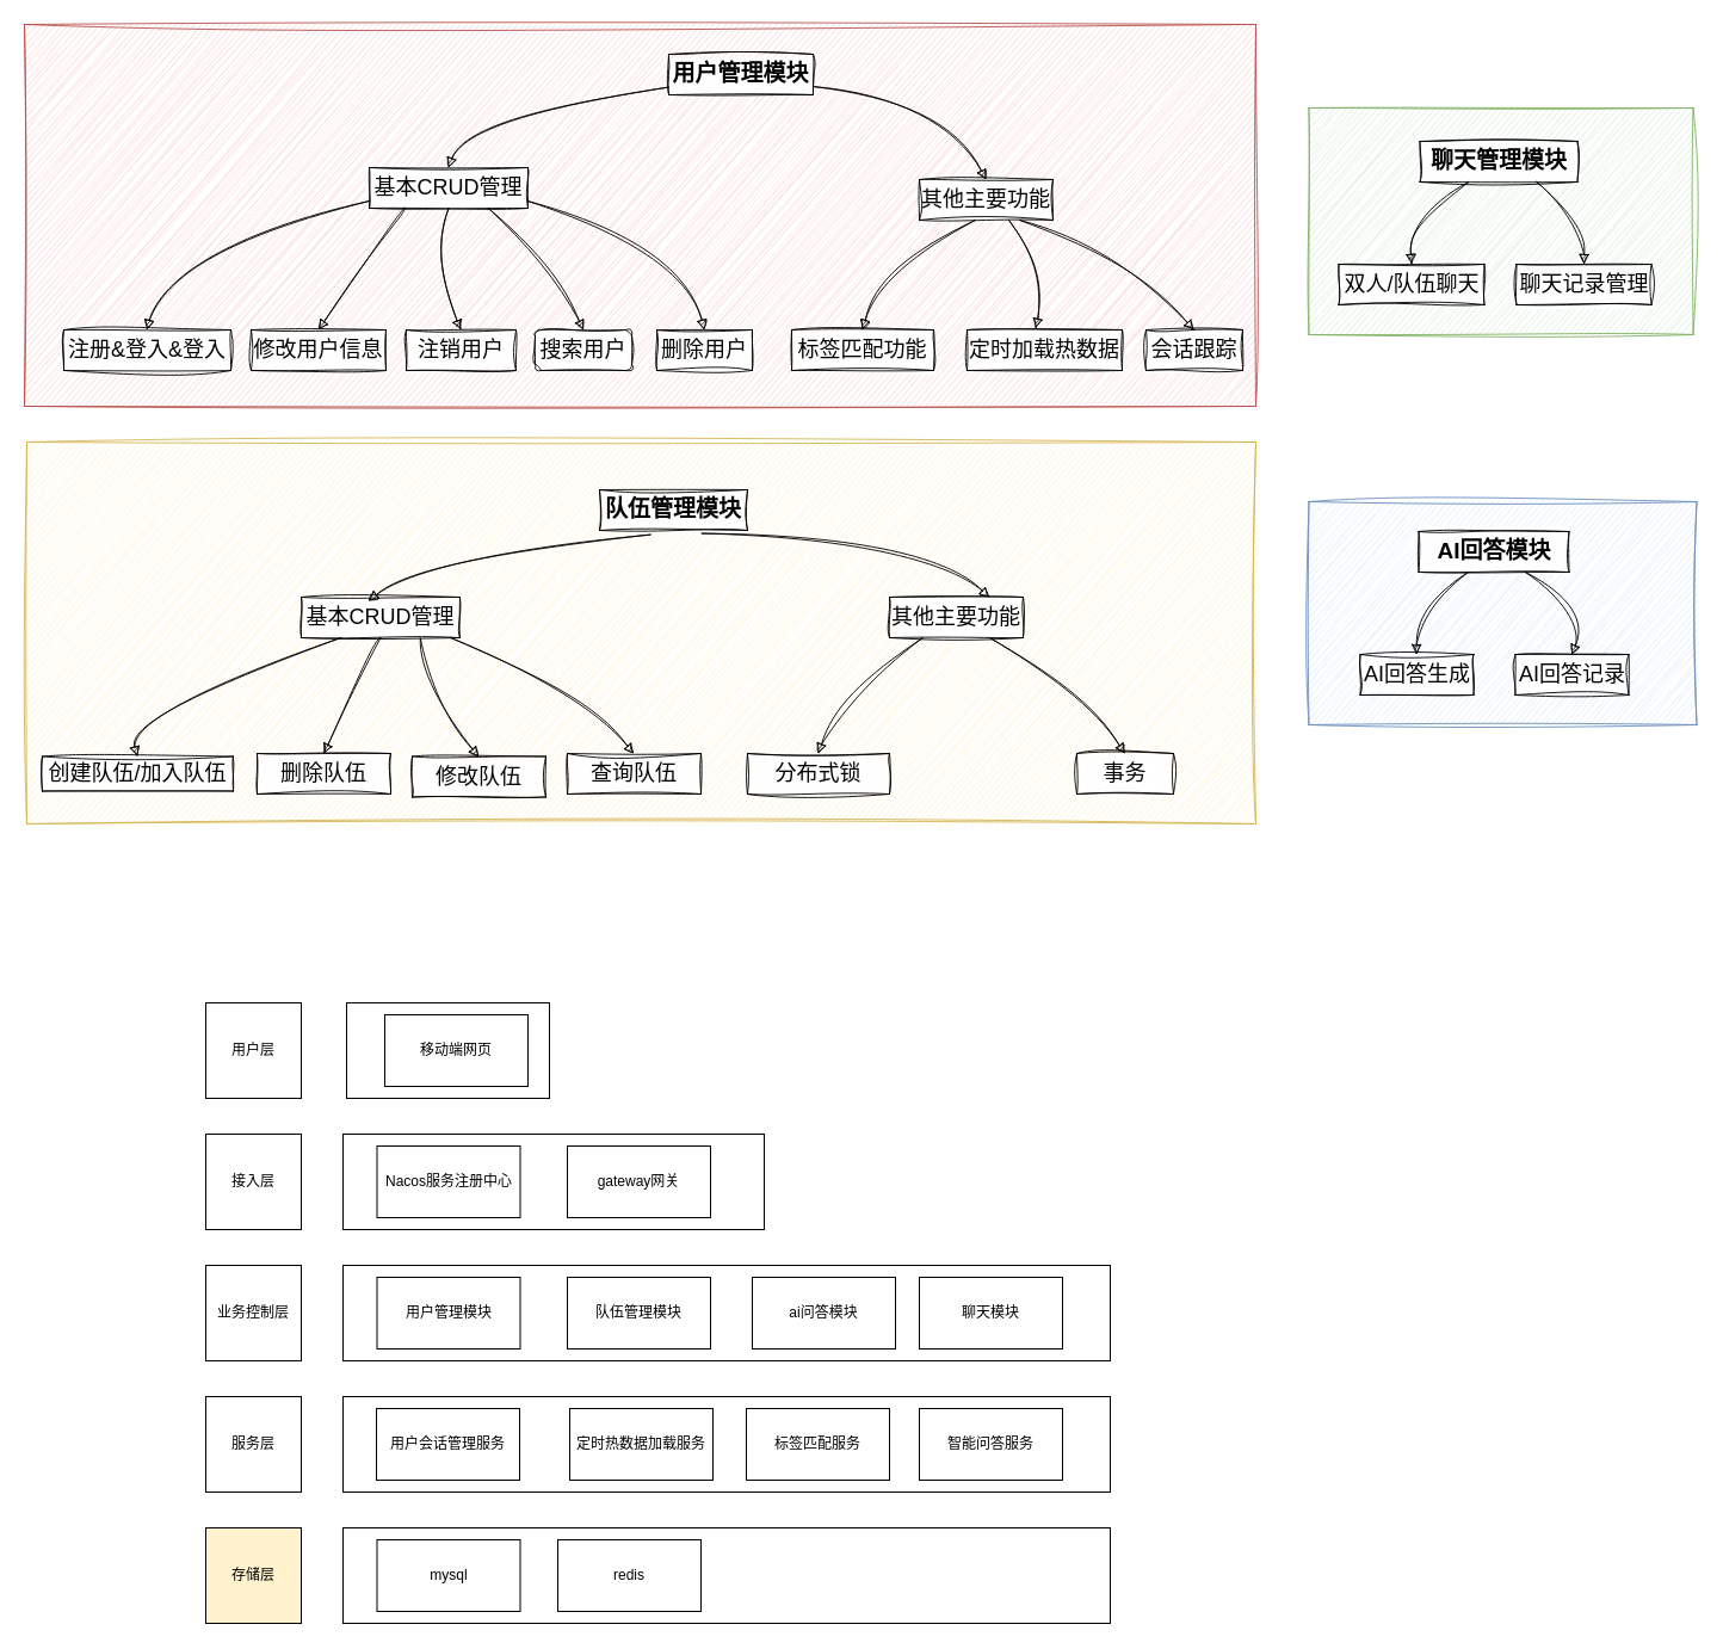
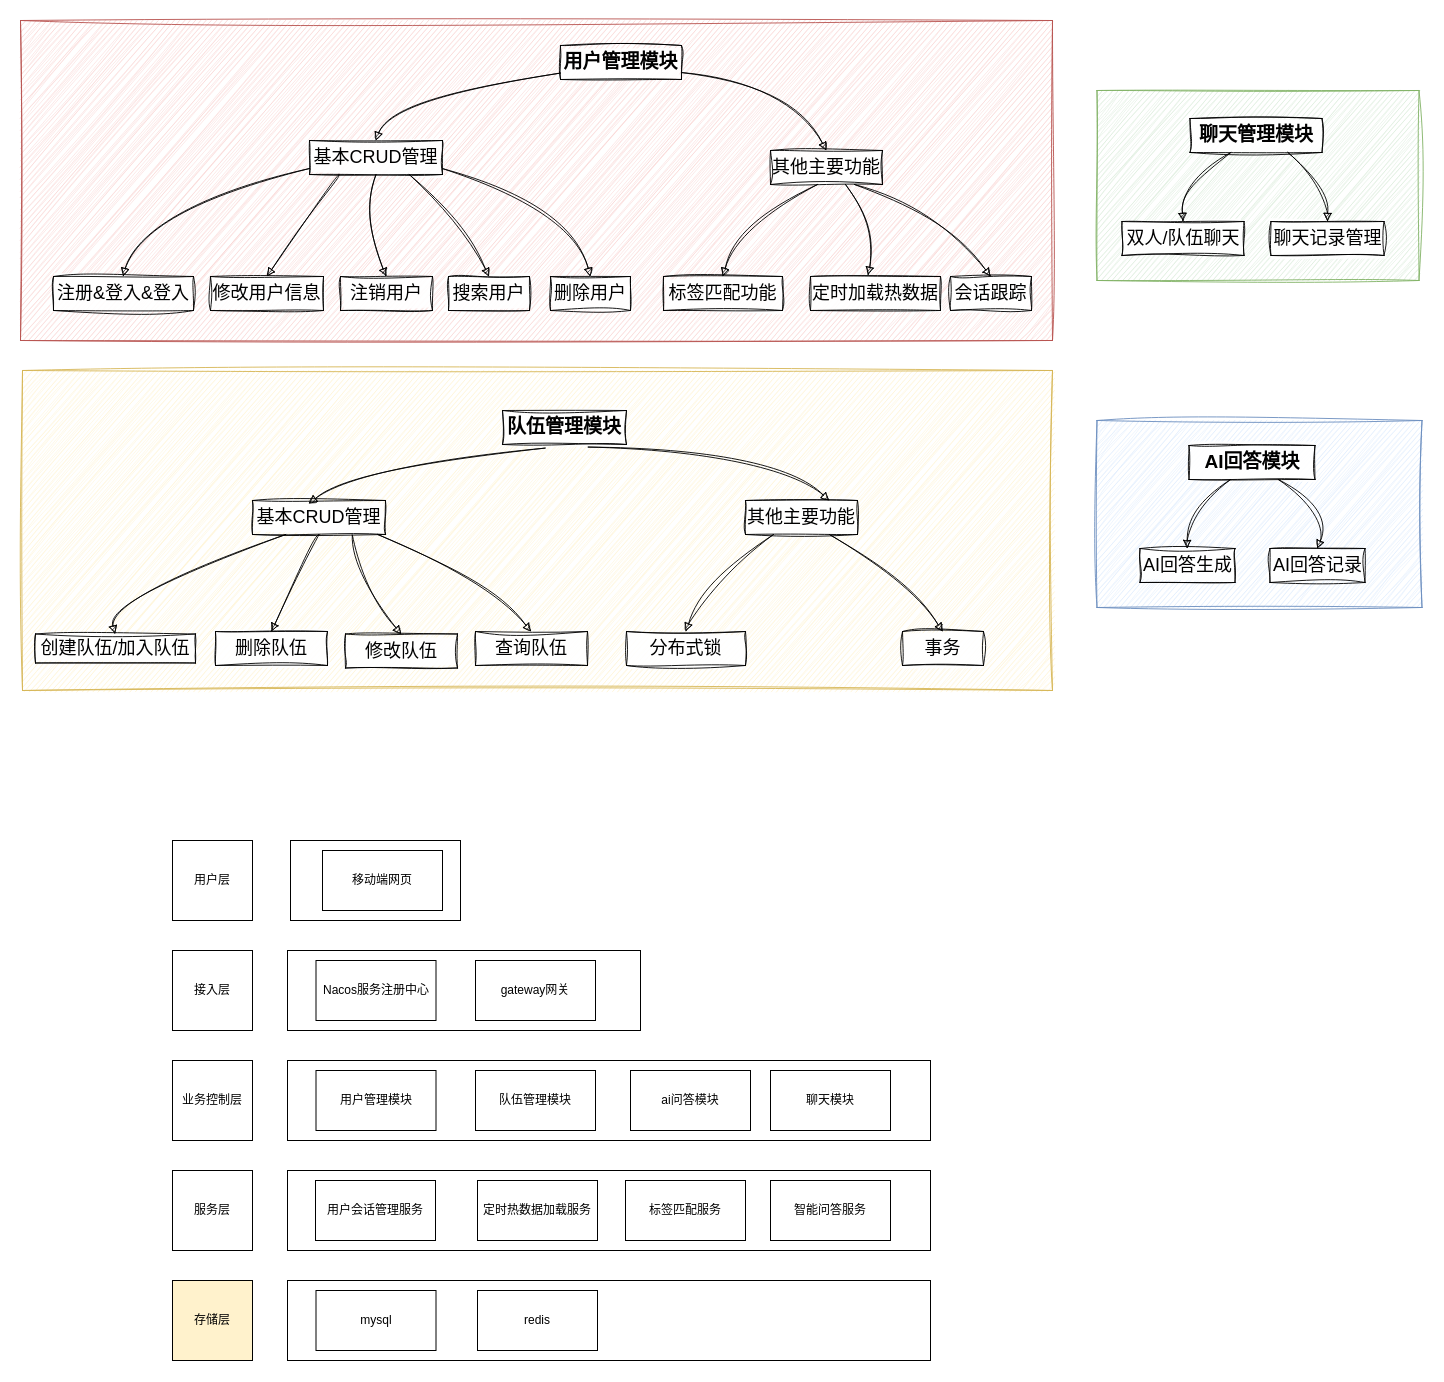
- <mxCell id="28" value="搜索用户" style="whiteSpace=wrap;strokeWidth=1;sketch=1;curveFitting=1;jiggle=2;fontSize=18;labelBackgroundColor=none;labelBorderColor=none;opacity=90;rounded=1;" vertex="1" parent="1"><mxGeometry x="448" y="276" width="81" height="34" as="geometry" /></mxCell>
+ <mxCell id="28" value="搜索用户" style="whiteSpace=wrap;strokeWidth=1;sketch=1;curveFitting=1;jiggle=2;fontSize=18;labelBackgroundColor=none;labelBorderColor=none;opacity=90;" vertex="1" parent="1"><mxGeometry x="448" y="276" width="81" height="34" as="geometry" /></mxCell>
- <mxCell id="15" value="会话跟踪" style="whiteSpace=wrap;strokeWidth=1;sketch=1;curveFitting=1;jiggle=2;fontSize=18;labelBackgroundColor=none;labelBorderColor=none;opacity=90;" vertex="1" parent="1"><mxGeometry x="960" y="276" width="81" height="34" as="geometry" /></mxCell>
+ <mxCell id="15" value="会话跟踪" style="whiteSpace=wrap;strokeWidth=1;sketch=1;curveFitting=1;jiggle=2;fontSize=18;labelBackgroundColor=none;labelBorderColor=none;opacity=90;" vertex="1" parent="1"><mxGeometry x="950" y="276" width="81" height="34" as="geometry" /></mxCell>
- <mxCell id="77" value="redis" style="rounded=0;whiteSpace=wrap;html=1;" vertex="1" parent="1"><mxGeometry x="467" y="1290" width="120" height="60" as="geometry" /></mxCell>
+ <mxCell id="77" value="redis" style="rounded=0;whiteSpace=wrap;html=1;" vertex="1" parent="1"><mxGeometry x="477" y="1290" width="120" height="60" as="geometry" /></mxCell>
